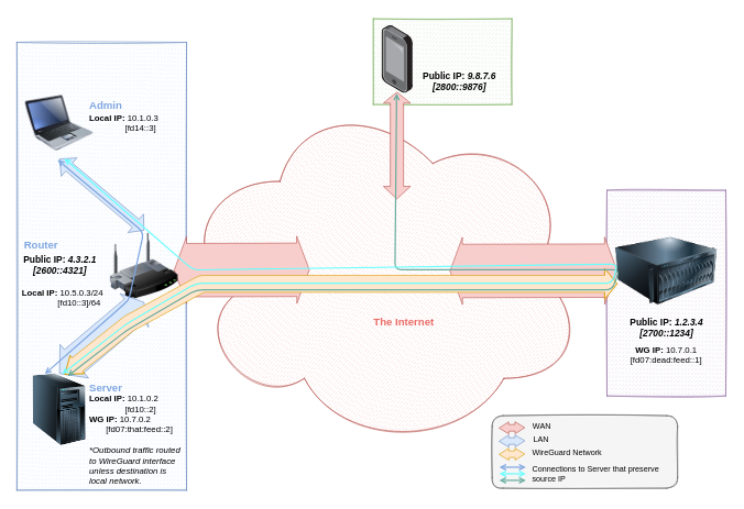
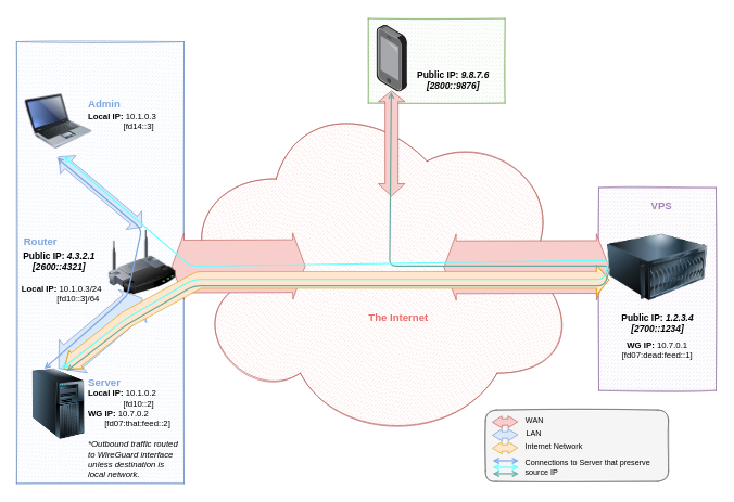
+ <mxCell id="23" value="&lt;font style=&quot;font-size: 16px;&quot;&gt;&lt;b&gt;&lt;font style=&quot;font-size: 16px;&quot; color=&quot;#A680B8&quot;&gt;VPS&lt;/font&gt;&lt;/b&gt;&lt;/font&gt;" style="text;html=1;resizable=0;autosize=1;align=center;verticalAlign=middle;points=[];fillColor=none;strokeColor=none;rounded=0;sketch=1;fillStyle=dashed;fontSize=14;" vertex="1" parent="3"><mxGeometry x="965" y="280" width="60" height="30" as="geometry" /></mxCell>
- <mxCell id="28" value="&lt;div style=&quot;&quot; align=&quot;left&quot;&gt;&lt;font style=&quot;font-size: 13px;&quot;&gt;&lt;b style=&quot;&quot;&gt;Local IP&lt;/b&gt;&lt;b&gt;:&lt;/b&gt; 10.5.0.3/24&lt;/font&gt;&lt;/div&gt;&lt;div style=&quot;&quot; align=&quot;left&quot;&gt;&lt;font style=&quot;font-size: 13px;&quot;&gt;&amp;nbsp;&amp;nbsp;&amp;nbsp;&amp;nbsp;&amp;nbsp;&amp;nbsp;&amp;nbsp;&amp;nbsp;&amp;nbsp;&amp;nbsp;&amp;nbsp;&amp;nbsp;&amp;nbsp;&amp;nbsp; [fd10::3]&lt;/font&gt;&lt;font style=&quot;font-size: 13px;&quot;&gt;/64 &lt;br&gt;&lt;/font&gt;&lt;/div&gt;" style="text;html=1;resizable=0;autosize=1;align=left;verticalAlign=middle;points=[];fillColor=none;strokeColor=none;rounded=0;sketch=1;fillStyle=dashed;fontSize=13;fontColor=#000000;" vertex="1" parent="3"><mxGeometry x="11" y="411" width="150" height="40" as="geometry" /></mxCell>
+ <mxCell id="28" value="&lt;div style=&quot;&quot; align=&quot;left&quot;&gt;&lt;font style=&quot;font-size: 13px;&quot;&gt;&lt;b style=&quot;&quot;&gt;Local IP&lt;/b&gt;&lt;b&gt;:&lt;/b&gt; 10.1.0.3/24&lt;/font&gt;&lt;/div&gt;&lt;div style=&quot;&quot; align=&quot;left&quot;&gt;&lt;font style=&quot;font-size: 13px;&quot;&gt;&amp;nbsp;&amp;nbsp;&amp;nbsp;&amp;nbsp;&amp;nbsp;&amp;nbsp;&amp;nbsp;&amp;nbsp;&amp;nbsp;&amp;nbsp;&amp;nbsp;&amp;nbsp;&amp;nbsp;&amp;nbsp; [fd10::3]&lt;/font&gt;&lt;font style=&quot;font-size: 13px;&quot;&gt;/64 &lt;br&gt;&lt;/font&gt;&lt;/div&gt;" style="text;html=1;resizable=0;autosize=1;align=left;verticalAlign=middle;points=[];fillColor=none;strokeColor=none;rounded=0;sketch=1;fillStyle=dashed;fontSize=13;fontColor=#000000;" vertex="1" parent="3"><mxGeometry x="11" y="411" width="150" height="40" as="geometry" /></mxCell>
- <mxCell id="38" value="&lt;div align=&quot;left&quot;&gt;WireGuard Network&lt;/div&gt;" style="text;html=1;resizable=0;autosize=1;align=left;verticalAlign=middle;points=[];fillColor=none;strokeColor=none;rounded=0;sketch=1;fillStyle=dashed;fontSize=12;fontColor=#000000;" vertex="1" parent="3"><mxGeometry x="784" y="652" width="130" height="30" as="geometry" /></mxCell>
+ <mxCell id="38" value="&lt;div align=&quot;left&quot;&gt;Internet Network&lt;/div&gt;" style="text;html=1;resizable=0;autosize=1;align=left;verticalAlign=middle;points=[];fillColor=none;strokeColor=none;rounded=0;sketch=1;fillStyle=dashed;fontSize=12;fontColor=#000000;" vertex="1" parent="3"><mxGeometry x="784" y="652" width="130" height="30" as="geometry" /></mxCell>
